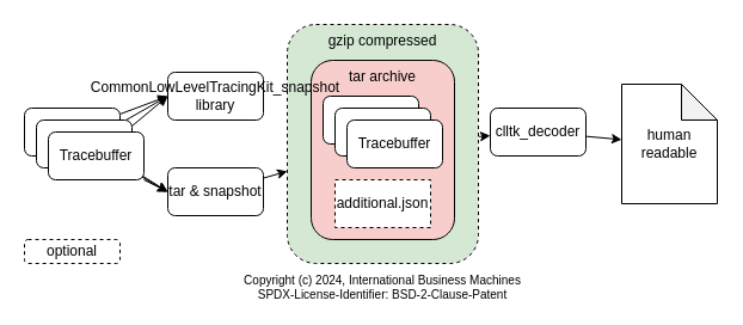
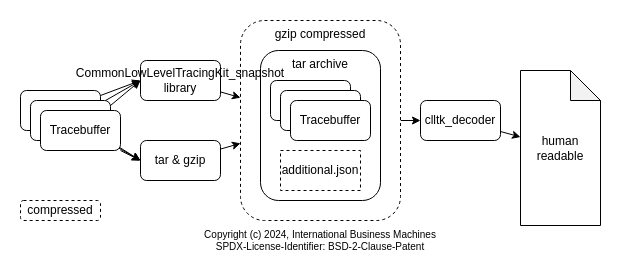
- <mxCell id="3" value="gzip compressed" style="rounded=1;whiteSpace=wrap;html=1;align=center;verticalAlign=top;dashed=1;fillColor=#d5e8d4;" parent="1" vertex="1"><mxGeometry x="240" y="20" width="160" height="200" as="geometry" /></mxCell>
+ <mxCell id="3" value="gzip compressed" style="rounded=1;whiteSpace=wrap;html=1;align=center;verticalAlign=top;dashed=1;" parent="1" vertex="1"><mxGeometry x="240" y="20" width="160" height="200" as="geometry" /></mxCell>
- <mxCell id="4" value="tar archive" style="rounded=1;whiteSpace=wrap;html=1;align=center;verticalAlign=top;fillColor=#f8cecc;" parent="1" vertex="1"><mxGeometry x="260" y="50" width="120" height="150" as="geometry" /></mxCell>
+ <mxCell id="4" value="tar archive" style="rounded=1;whiteSpace=wrap;html=1;align=center;verticalAlign=top;" parent="1" vertex="1"><mxGeometry x="260" y="50" width="120" height="150" as="geometry" /></mxCell>
+ <mxCell id="9" style="edgeStyle=none;html=1;" parent="1" source="10" target="3" edge="1"><mxGeometry relative="1" as="geometry" /></mxCell>
- <mxCell id="24" value="clltk_decoder" style="rounded=1;whiteSpace=wrap;html=1;" parent="1" vertex="1"><mxGeometry x="410" y="90" width="80" height="40" as="geometry" /></mxCell>
+ <mxCell id="24" value="clltk_decoder" style="rounded=1;whiteSpace=wrap;html=1;" parent="1" vertex="1"><mxGeometry x="420" y="100" width="80" height="40" as="geometry" /></mxCell>
- <mxCell id="25" value="human readable" style="shape=note;whiteSpace=wrap;html=1;backgroundOutline=1;darkOpacity=0.05;" parent="1" vertex="1"><mxGeometry x="520" y="70" width="80" height="100" as="geometry" /></mxCell>
+ <mxCell id="25" value="human readable" style="shape=note;whiteSpace=wrap;html=1;backgroundOutline=1;darkOpacity=0.05;" parent="1" vertex="1"><mxGeometry x="520" y="70" width="80" height="155" as="geometry" /></mxCell>
- <mxCell id="12" value="tar &amp;amp; snapshot" style="rounded=1;whiteSpace=wrap;html=1;" parent="1" vertex="1"><mxGeometry x="140" y="140" width="80" height="40" as="geometry" /></mxCell>
+ <mxCell id="12" value="tar &amp;amp; gzip" style="rounded=1;whiteSpace=wrap;html=1;" parent="1" vertex="1"><mxGeometry x="140" y="140" width="80" height="40" as="geometry" /></mxCell>
- <mxCell id="26" value="optional" style="rounded=1;whiteSpace=wrap;html=1;dashed=1;" parent="1" vertex="1"><mxGeometry x="20" y="200" width="80" height="20" as="geometry" /></mxCell>
+ <mxCell id="26" value="compressed" style="rounded=1;whiteSpace=wrap;html=1;dashed=1;" parent="1" vertex="1"><mxGeometry x="20" y="200" width="80" height="20" as="geometry" /></mxCell>
